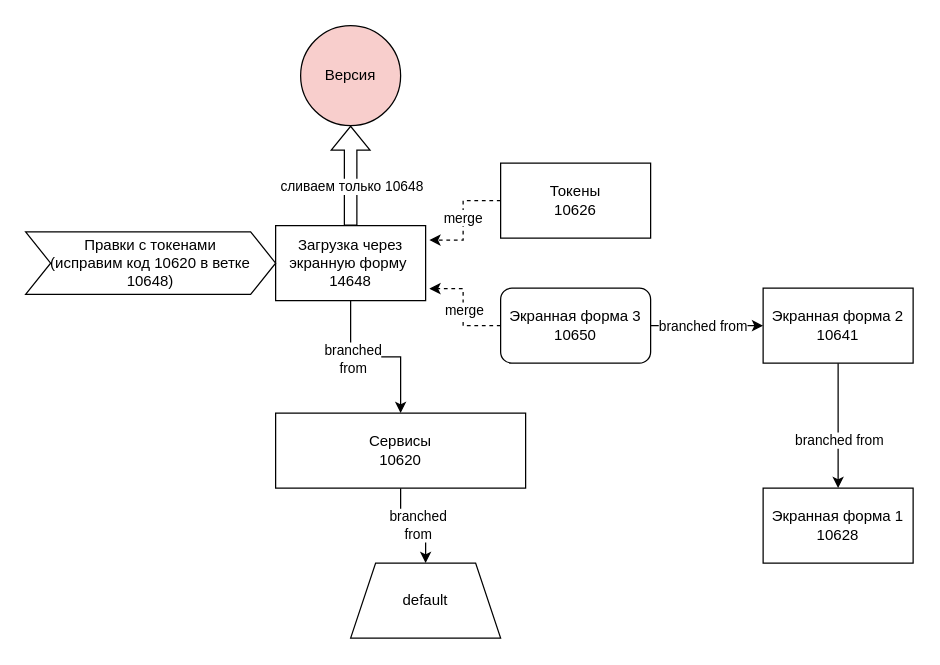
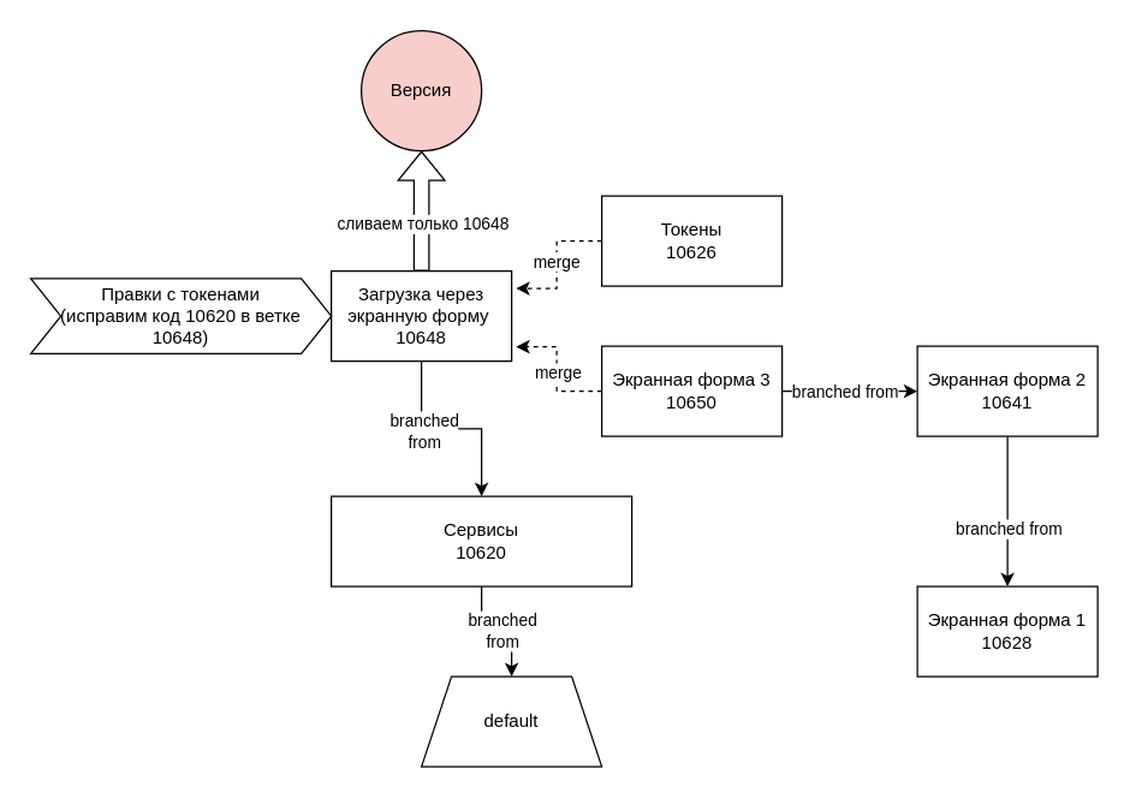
- <mxCell id="13" value="Загрузка через экранную форму&amp;nbsp;&lt;div&gt;14648&lt;/div&gt;" style="rounded=0;whiteSpace=wrap;html=1;" parent="1" vertex="1"><mxGeometry x="220" y="180" width="120" height="60" as="geometry" /></mxCell>
+ <mxCell id="13" value="Загрузка через экранную форму&amp;nbsp;&lt;div&gt;10648&lt;/div&gt;" style="rounded=0;whiteSpace=wrap;html=1;" parent="1" vertex="1"><mxGeometry x="220" y="180" width="120" height="60" as="geometry" /></mxCell>
- <mxCell id="8" value="Экранная форма 3&lt;div&gt;10650&lt;/div&gt;" style="whiteSpace=wrap;html=1;rounded=1;" parent="1" vertex="1"><mxGeometry x="400" y="230" width="120" height="60" as="geometry" /></mxCell>
+ <mxCell id="8" value="Экранная форма 3&lt;div&gt;10650&lt;/div&gt;" style="rounded=0;whiteSpace=wrap;html=1;" parent="1" vertex="1"><mxGeometry x="400" y="230" width="120" height="60" as="geometry" /></mxCell>
